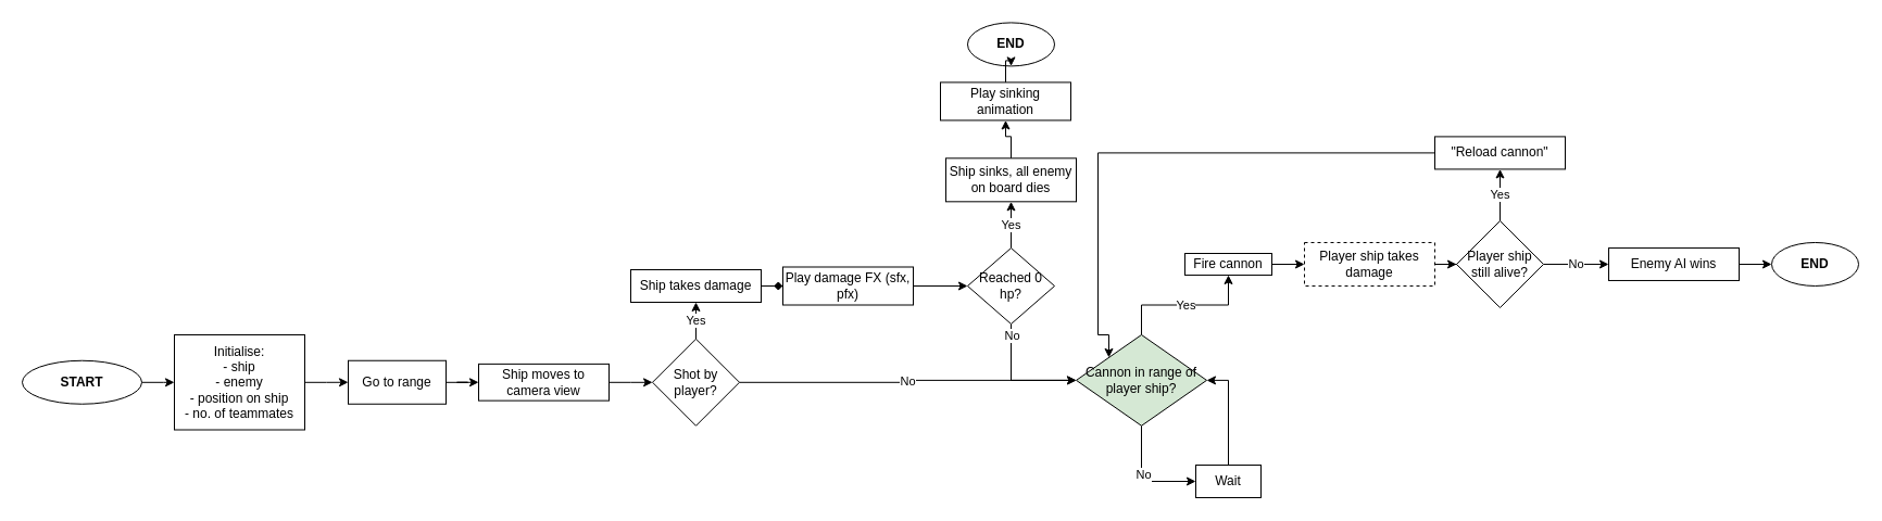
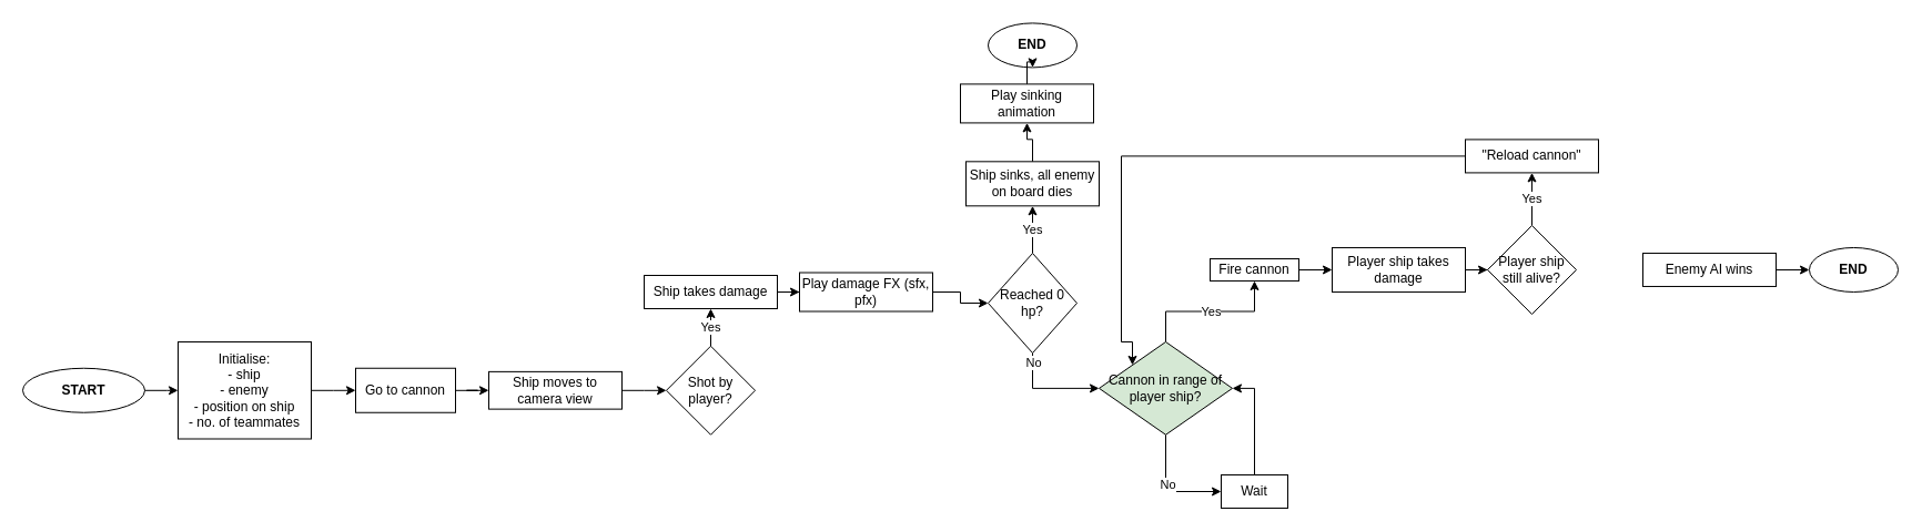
- <mxCell id="27" value="Player ship takes damage" style="rounded=0;whiteSpace=wrap;html=1;dashed=1;" vertex="1" parent="1"><mxGeometry x="1200" y="222.98" width="120" height="40" as="geometry" /></mxCell>
+ <mxCell id="27" value="Player ship takes damage" style="rounded=0;whiteSpace=wrap;html=1;" vertex="1" parent="1"><mxGeometry x="1200" y="222.98" width="120" height="40" as="geometry" /></mxCell>
- <mxCell id="18" value="No" style="edgeStyle=orthogonalEdgeStyle;rounded=0;orthogonalLoop=1;jettySize=auto;html=1;" edge="1" parent="1" source="20" target="22"><mxGeometry relative="1" as="geometry" /></mxCell>
- <mxCell id="31" value="" style="edgeStyle=orthogonalEdgeStyle;rounded=0;orthogonalLoop=1;jettySize=auto;html=1;endArrow=diamond;" edge="1" parent="1" source="32" target="43"><mxGeometry relative="1" as="geometry" /></mxCell>
+ <mxCell id="31" value="" style="edgeStyle=orthogonalEdgeStyle;rounded=0;orthogonalLoop=1;jettySize=auto;html=1;" edge="1" parent="1" source="32" target="43"><mxGeometry relative="1" as="geometry" /></mxCell>
- <mxCell id="36" value="Reached 0 hp?" style="rhombus;whiteSpace=wrap;html=1;labelBackgroundColor=none;" vertex="1" parent="1"><mxGeometry x="890" y="228" width="80" height="70" as="geometry" /></mxCell>
+ <mxCell id="36" value="Reached 0 hp?" style="rhombus;whiteSpace=wrap;html=1;labelBackgroundColor=none;" vertex="1" parent="1"><mxGeometry x="890" y="228" width="80" height="90" as="geometry" /></mxCell>
- <mxCell id="29" value="No" style="edgeStyle=orthogonalEdgeStyle;rounded=0;orthogonalLoop=1;jettySize=auto;html=1;entryX=0;entryY=0.5;entryDx=0;entryDy=0;" edge="1" parent="1" source="30" target="11"><mxGeometry relative="1" as="geometry" /></mxCell>
- <mxCell id="7" value="Go to range" style="whiteSpace=wrap;html=1;labelBackgroundColor=none;" vertex="1" parent="1"><mxGeometry x="320" y="331.75" width="90" height="40" as="geometry" /></mxCell>
+ <mxCell id="7" value="Go to cannon" style="whiteSpace=wrap;html=1;labelBackgroundColor=none;" vertex="1" parent="1"><mxGeometry x="320" y="331.75" width="90" height="40" as="geometry" /></mxCell>
